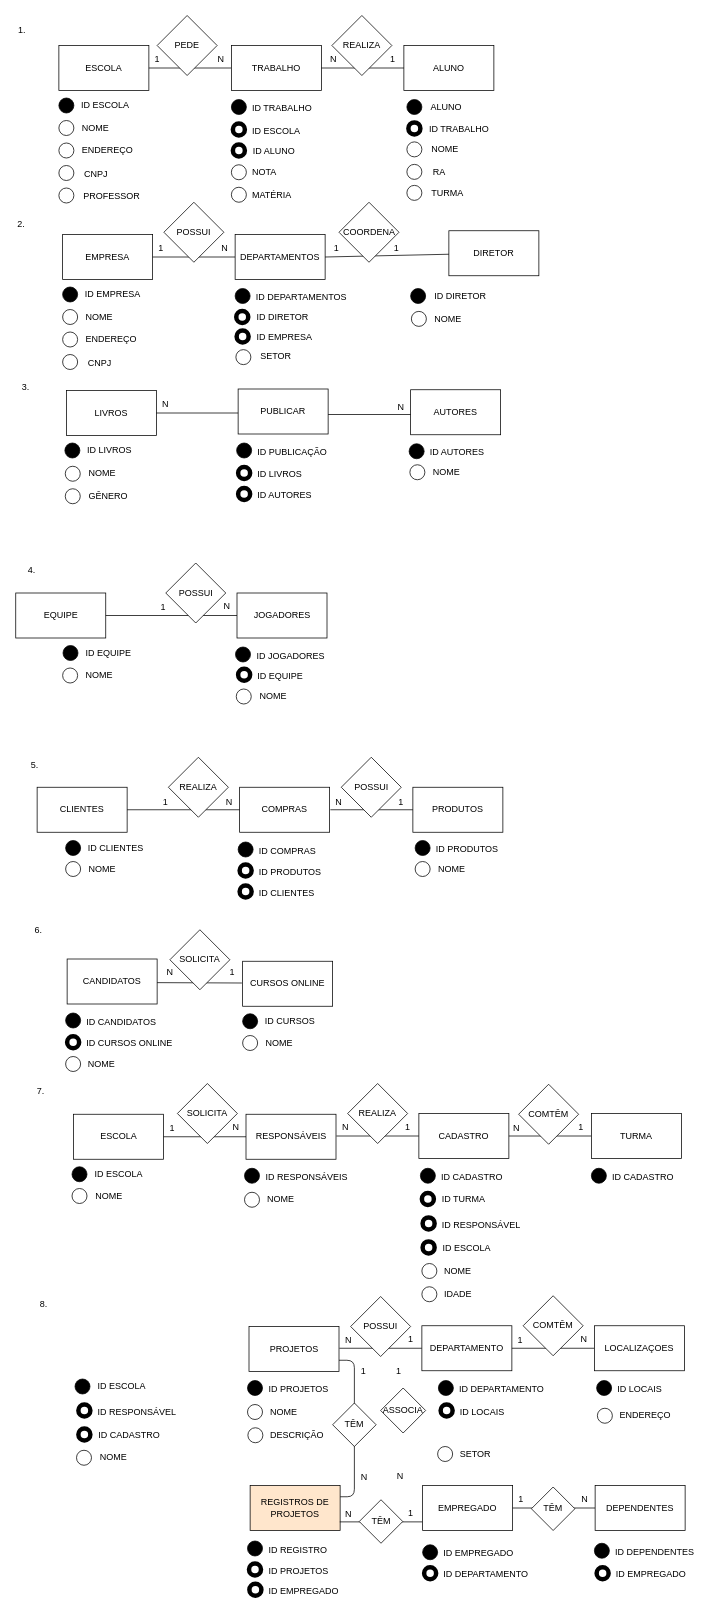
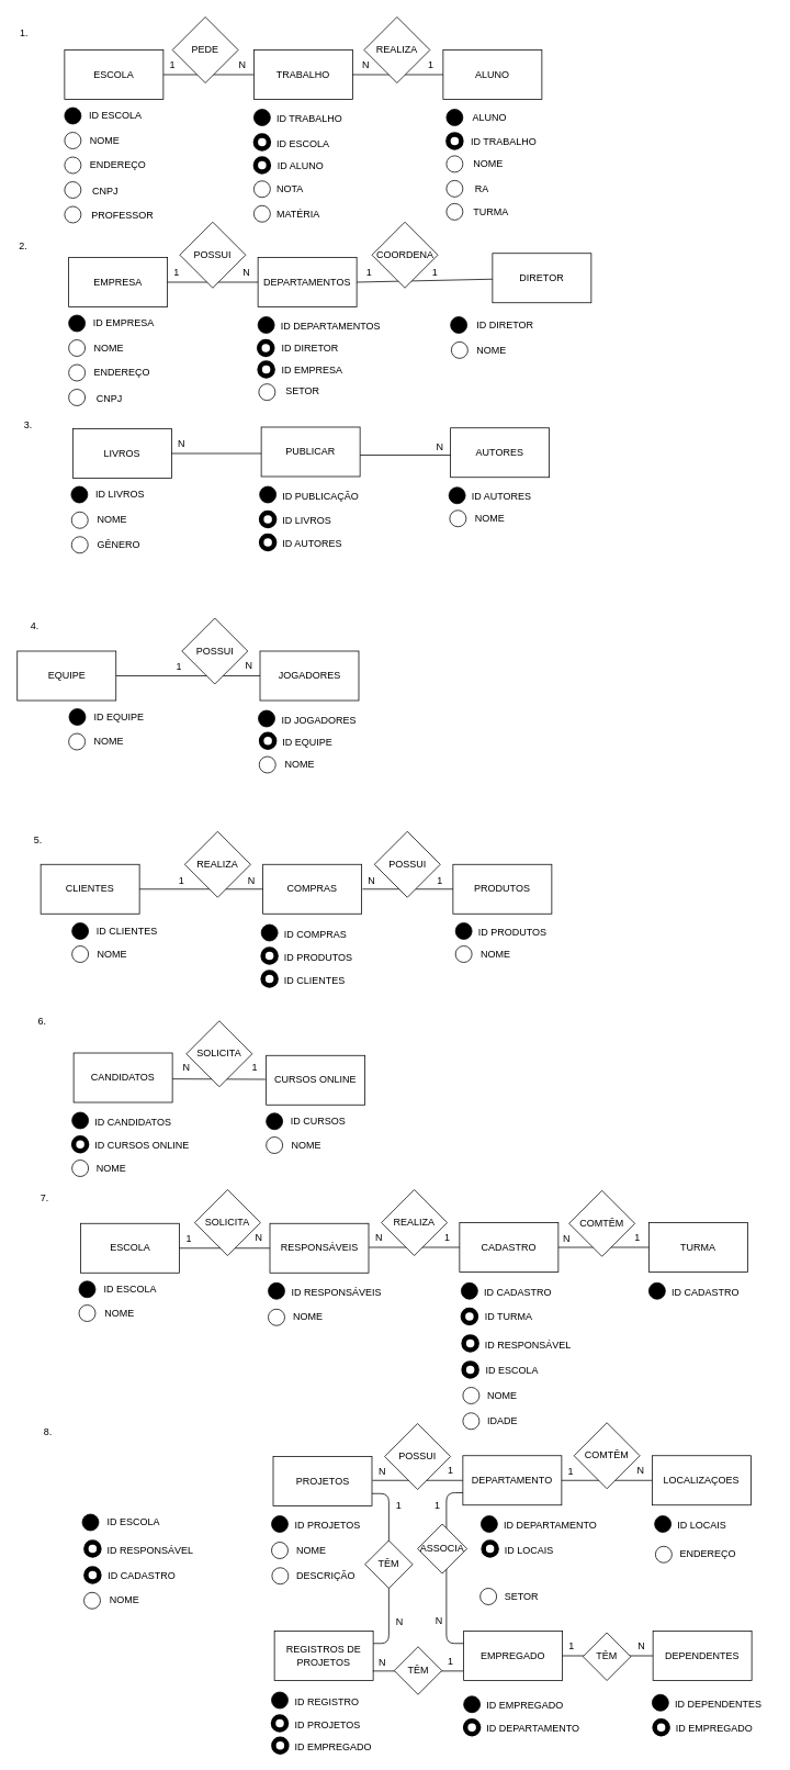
+ <mxCell id="224" value="" style="endArrow=none;html=1;entryX=0;entryY=0.75;entryDx=0;entryDy=0;exitX=0;exitY=0.25;exitDx=0;exitDy=0;" parent="1" edge="1" target="177" source="166"><mxGeometry width="50" height="50" relative="1" as="geometry"><mxPoint x="542" y="2000" as="sourcePoint" /><mxPoint x="542" y="1813" as="targetPoint" /><Array as="points"><mxPoint x="542" y="1995" /><mxPoint x="542" y="1812" /></Array></mxGeometry></mxCell>
- <mxCell id="234" value="REGISTROS DE PROJETOS" style="rounded=0;whiteSpace=wrap;html=1;fillColor=#ffe6cc;" vertex="1" parent="1"><mxGeometry x="333" y="1980" width="120" height="60" as="geometry" /></mxCell>
+ <mxCell id="234" value="REGISTROS DE PROJETOS" style="rounded=0;whiteSpace=wrap;html=1;" vertex="1" parent="1"><mxGeometry x="333" y="1980" width="120" height="60" as="geometry" /></mxCell>
